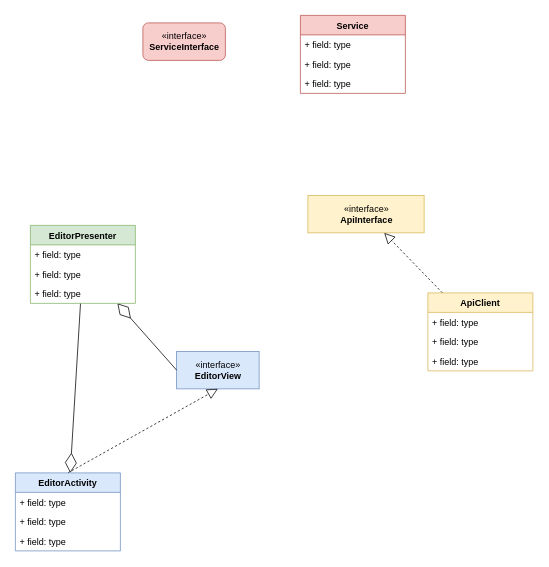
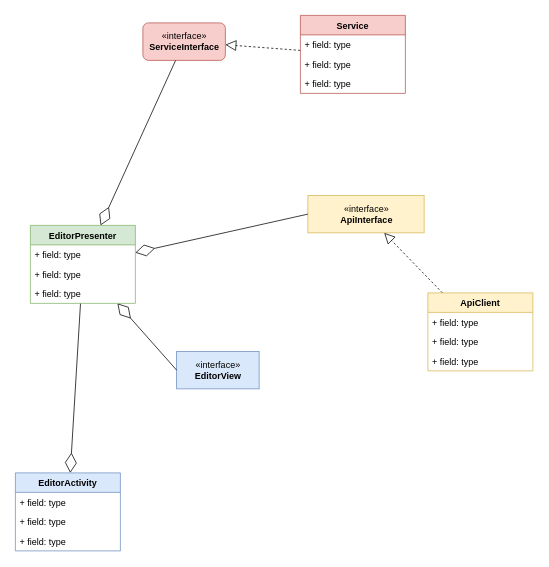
+ <mxCell id="11" value="" style="endArrow=block;dashed=1;endFill=0;endSize=12;html=1;" edge="1" parent="1" source="12" target="7"><mxGeometry width="160" relative="1" as="geometry"><mxPoint x="667.08" y="226" as="sourcePoint" /><mxPoint x="650.002" y="60" as="targetPoint" /></mxGeometry></mxCell>
+ <mxCell id="9" value="" style="endArrow=diamondThin;endFill=0;endSize=24;html=1;" edge="1" parent="1" source="7" target="16"><mxGeometry width="160" relative="1" as="geometry"><mxPoint x="680" y="265" as="sourcePoint" /><mxPoint x="500" y="270.04" as="targetPoint" /></mxGeometry></mxCell>
+ <mxCell id="8" value="" style="endArrow=diamondThin;endFill=0;endSize=24;html=1;exitX=0;exitY=0.5;exitDx=0;exitDy=0;" edge="1" parent="1" source="6" target="16"><mxGeometry width="160" relative="1" as="geometry"><mxPoint x="680" y="311.92" as="sourcePoint" /><mxPoint x="500" y="250" as="targetPoint" /></mxGeometry></mxCell>
- <mxCell id="4" value="" style="endArrow=block;dashed=1;endFill=0;endSize=12;html=1;entryX=0.5;entryY=1;entryDx=0;entryDy=0;exitX=0.5;exitY=0;exitDx=0;exitDy=0;" edge="1" parent="1" source="20" target="2"><mxGeometry width="160" relative="1" as="geometry"><mxPoint x="550" y="500" as="sourcePoint" /><mxPoint x="710" y="500" as="targetPoint" /></mxGeometry></mxCell>
